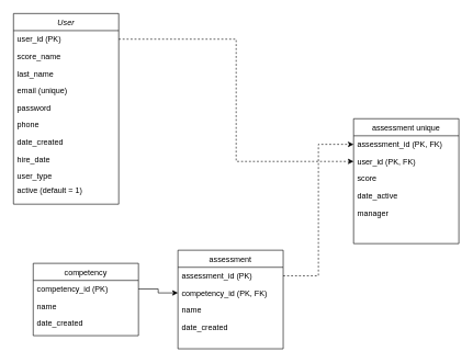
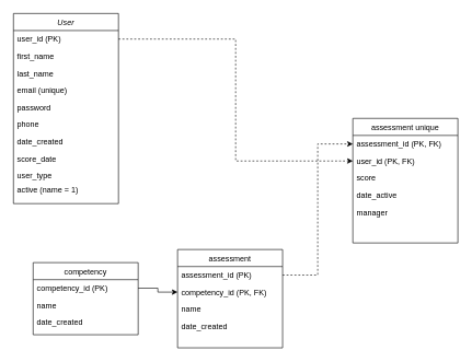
- <mxCell id="4" value="score_name" style="text;align=left;verticalAlign=top;spacingLeft=4;spacingRight=4;overflow=hidden;rotatable=0;points=[[0,0.5],[1,0.5]];portConstraint=eastwest;rounded=0;shadow=0;html=0;" parent="2" vertex="1"><mxGeometry y="52" width="160" height="26" as="geometry" /></mxCell>
+ <mxCell id="4" value="first_name" style="text;align=left;verticalAlign=top;spacingLeft=4;spacingRight=4;overflow=hidden;rotatable=0;points=[[0,0.5],[1,0.5]];portConstraint=eastwest;rounded=0;shadow=0;html=0;" parent="2" vertex="1"><mxGeometry y="52" width="160" height="26" as="geometry" /></mxCell>
- <mxCell id="10" value="hire_date" style="text;align=left;verticalAlign=top;spacingLeft=4;spacingRight=4;overflow=hidden;rotatable=0;points=[[0,0.5],[1,0.5]];portConstraint=eastwest;rounded=0;shadow=0;html=0;" parent="2" vertex="1"><mxGeometry y="208" width="160" height="26" as="geometry" /></mxCell>
+ <mxCell id="10" value="score_date" style="text;align=left;verticalAlign=top;spacingLeft=4;spacingRight=4;overflow=hidden;rotatable=0;points=[[0,0.5],[1,0.5]];portConstraint=eastwest;rounded=0;shadow=0;html=0;" parent="2" vertex="1"><mxGeometry y="208" width="160" height="26" as="geometry" /></mxCell>
- <mxCell id="12" value="active (default = 1)" style="text;align=left;verticalAlign=top;spacingLeft=4;spacingRight=4;overflow=hidden;rotatable=0;points=[[0,0.5],[1,0.5]];portConstraint=eastwest;rounded=0;shadow=0;html=0;" parent="2" vertex="1"><mxGeometry y="256" width="160" height="22" as="geometry" /></mxCell>
+ <mxCell id="12" value="active (name = 1)" style="text;align=left;verticalAlign=top;spacingLeft=4;spacingRight=4;overflow=hidden;rotatable=0;points=[[0,0.5],[1,0.5]];portConstraint=eastwest;rounded=0;shadow=0;html=0;" parent="2" vertex="1"><mxGeometry y="256" width="160" height="22" as="geometry" /></mxCell>
